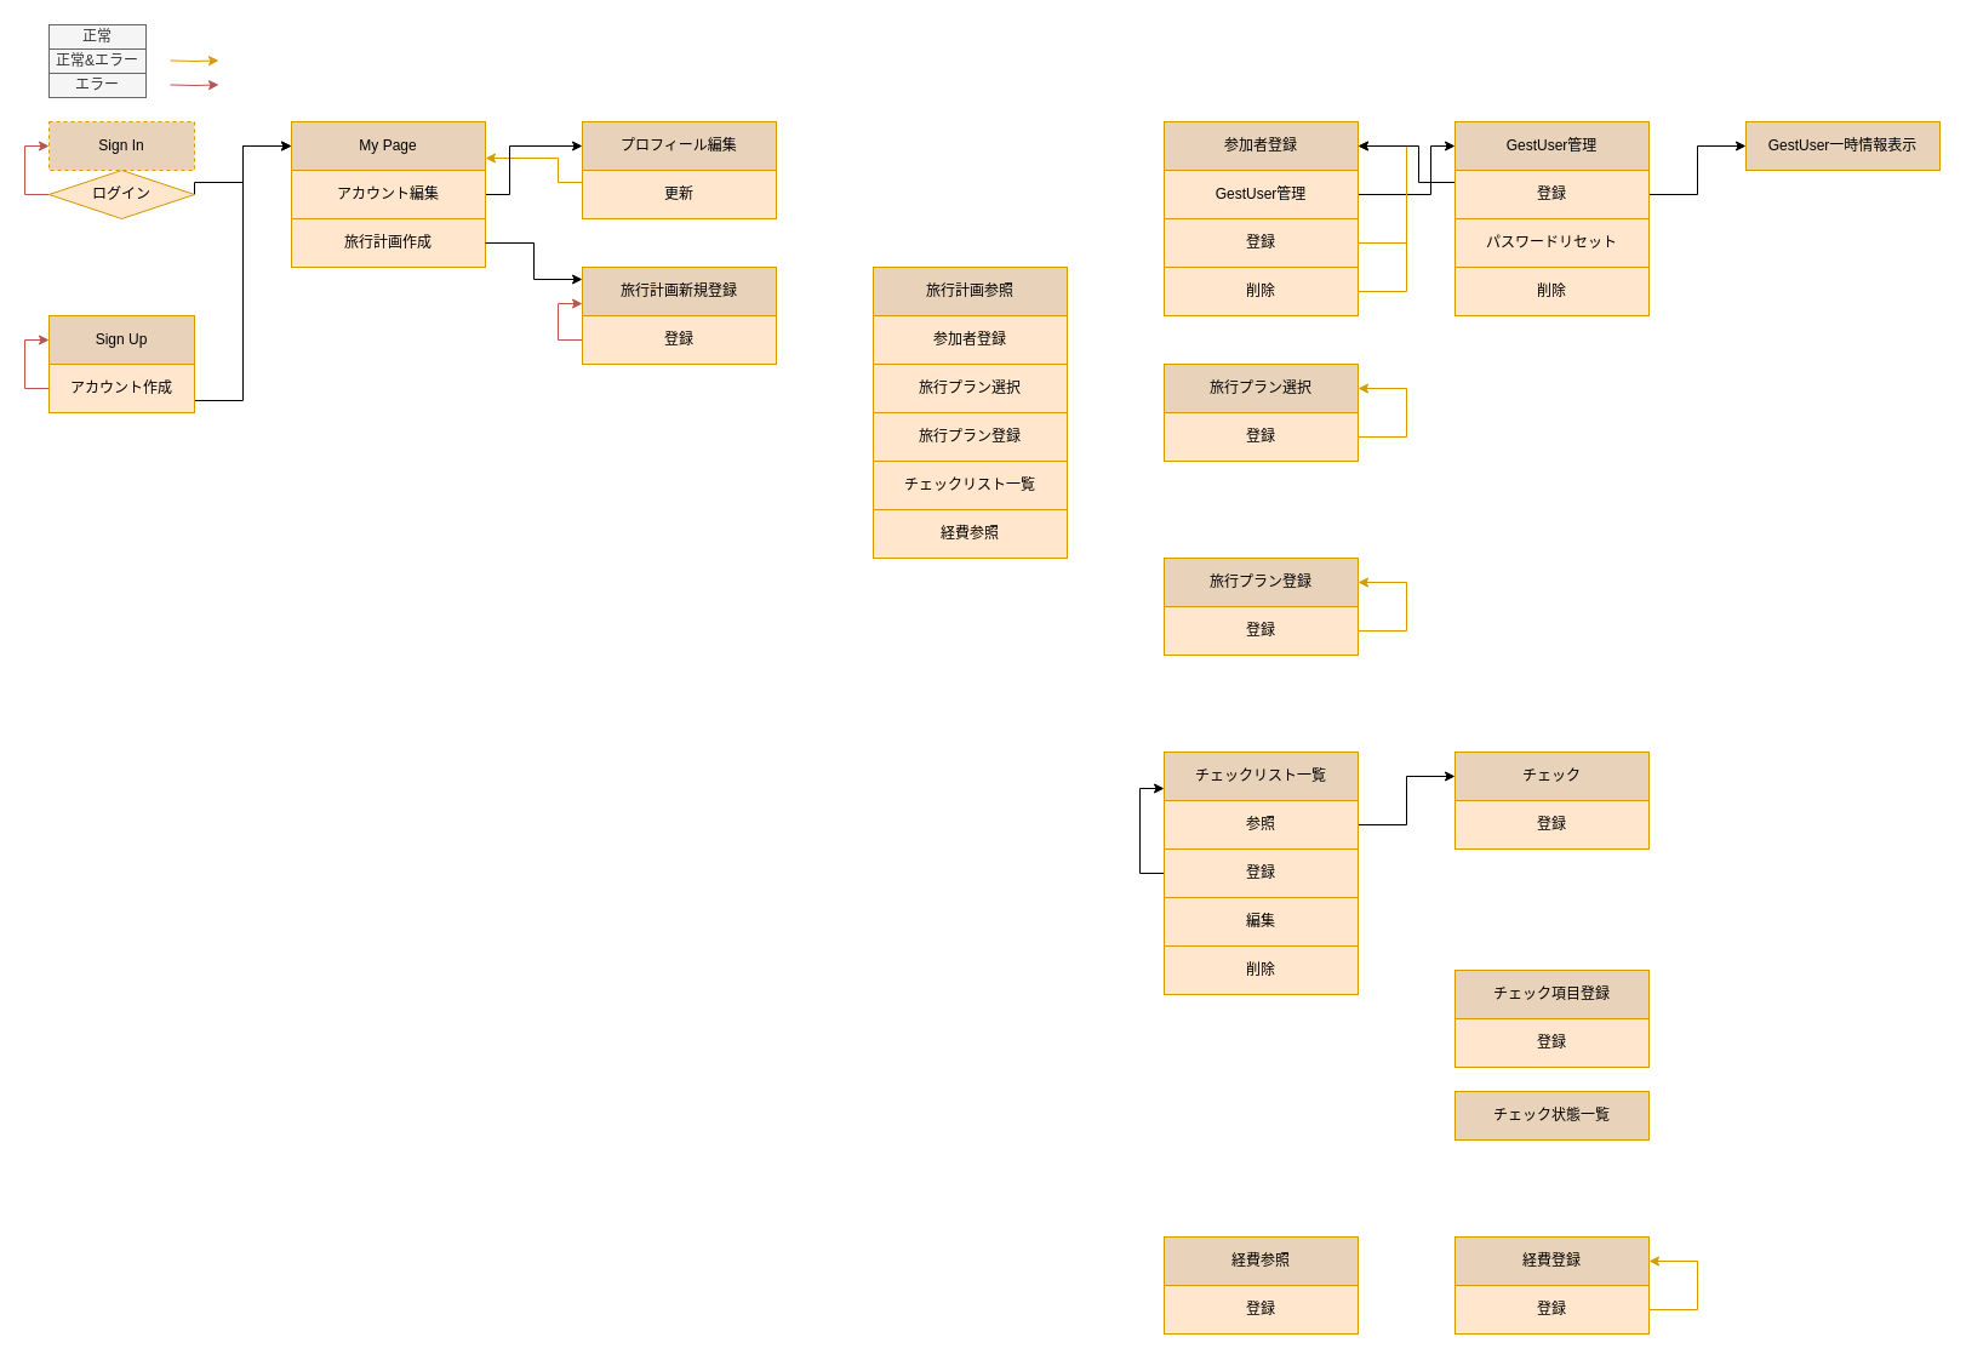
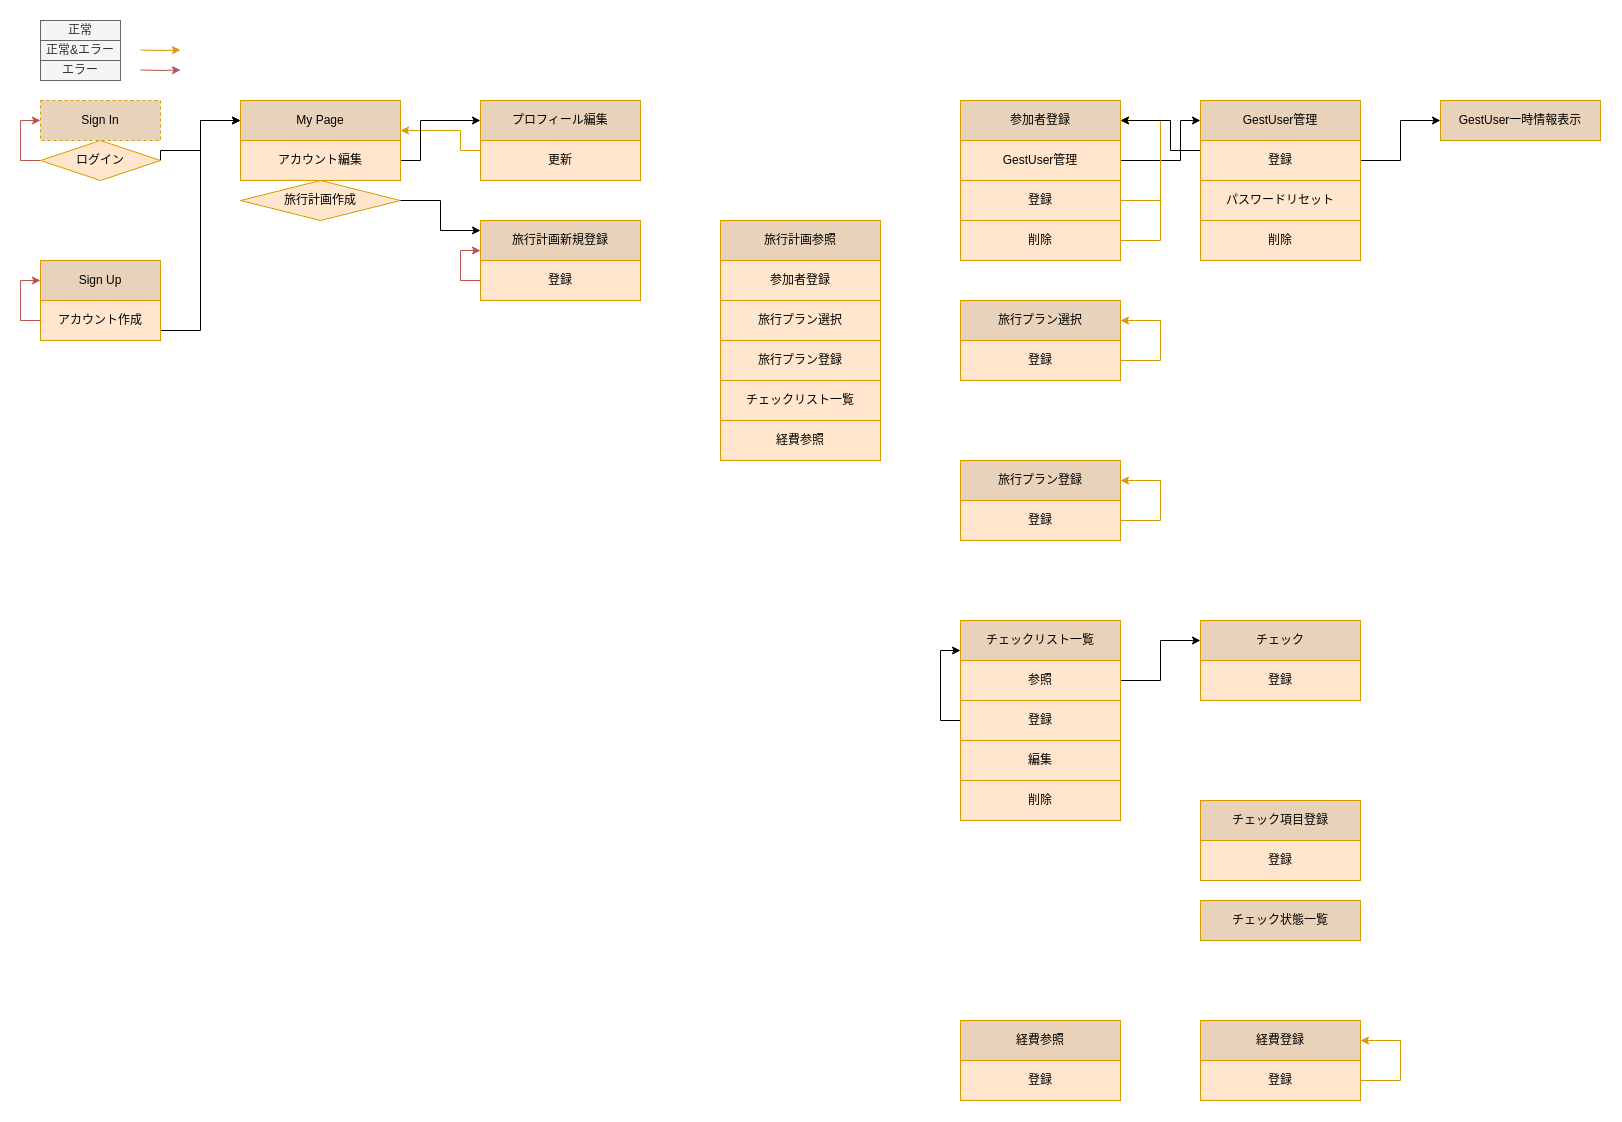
- <mxCell id="16" value="旅行計画作成" style="rounded=0;whiteSpace=wrap;html=1;fillColor=#ffe6cc;strokeColor=#d79b00;fontColor=#000000;" parent="1" vertex="1"><mxGeometry x="240" y="180" width="160" height="40" as="geometry" /></mxCell>
+ <mxCell id="16" value="旅行計画作成" style="rhombus;whiteSpace=wrap;html=1;fillColor=#ffe6cc;strokeColor=#d79b00;fontColor=#000000;" parent="1" vertex="1"><mxGeometry x="240" y="180" width="160" height="40" as="geometry" /></mxCell>
